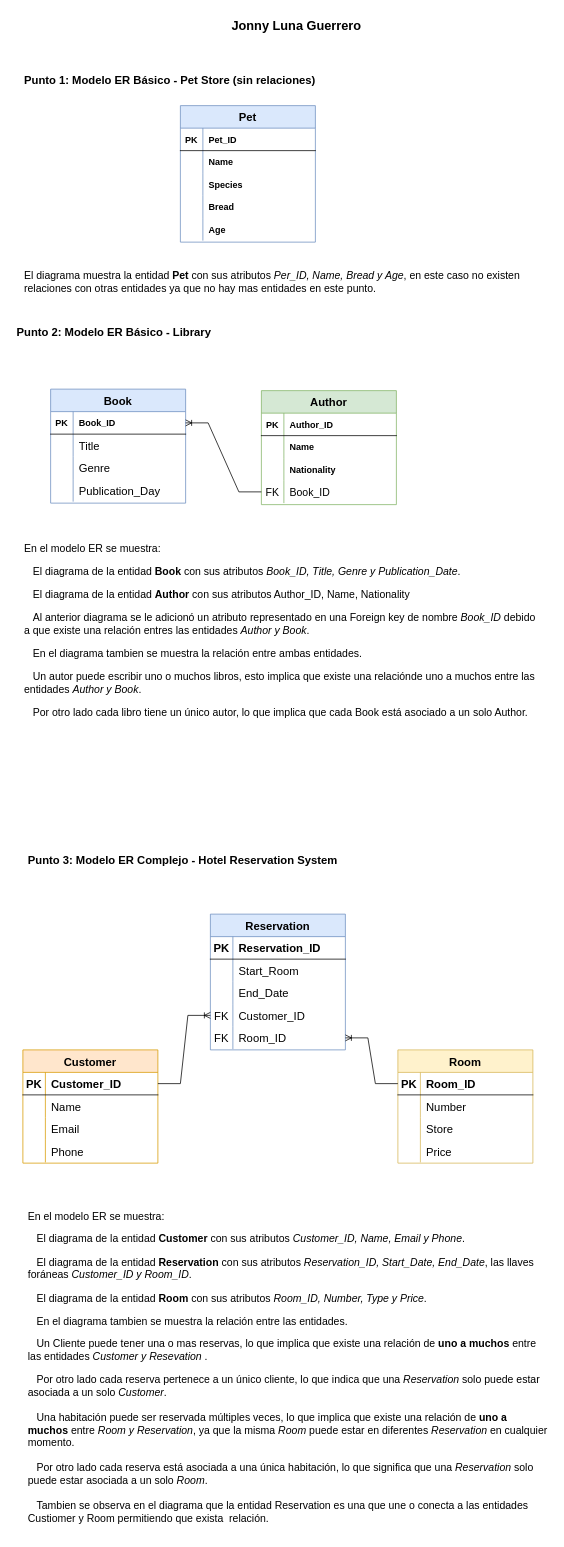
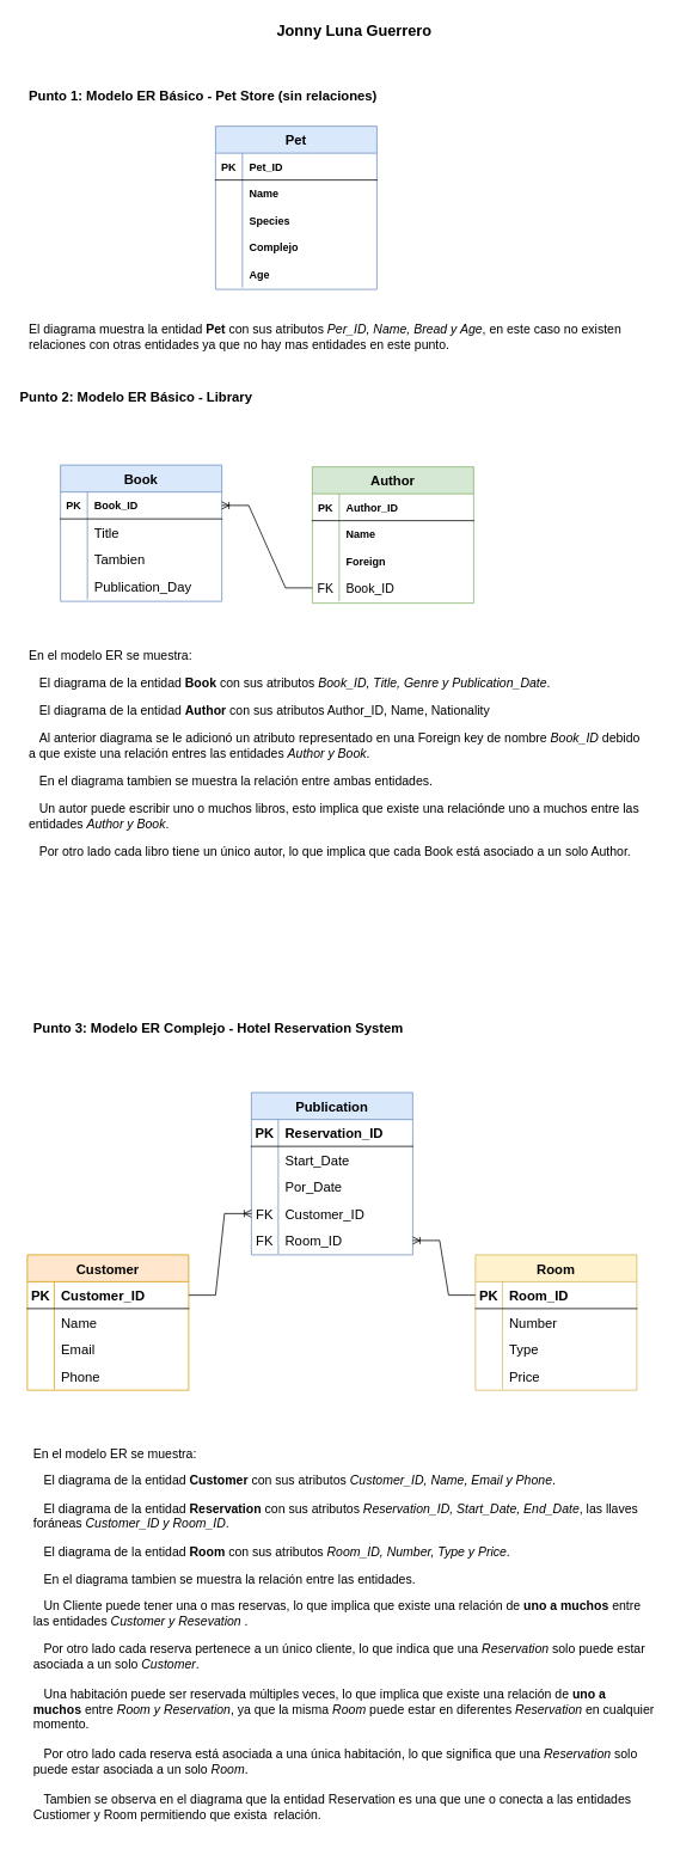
- <mxCell id="14" value="Bread" style="shape=partialRectangle;connectable=0;fillColor=none;top=0;left=0;bottom=0;right=0;align=left;spacingLeft=6;overflow=hidden;fontStyle=1" vertex="1" parent="12"><mxGeometry x="30" width="150" height="30" as="geometry"><mxRectangle width="150" height="30" as="alternateBounds" /></mxGeometry></mxCell>
+ <mxCell id="14" value="Complejo" style="shape=partialRectangle;connectable=0;fillColor=none;top=0;left=0;bottom=0;right=0;align=left;spacingLeft=6;overflow=hidden;fontStyle=1" vertex="1" parent="12"><mxGeometry x="30" width="150" height="30" as="geometry"><mxRectangle width="150" height="30" as="alternateBounds" /></mxGeometry></mxCell>
- <mxCell id="29" value="Genre" style="shape=partialRectangle;connectable=0;fillColor=none;top=0;left=0;bottom=0;right=0;align=left;spacingLeft=6;overflow=hidden;fontSize=15;" vertex="1" parent="27"><mxGeometry x="30" width="150" height="30" as="geometry"><mxRectangle width="150" height="30" as="alternateBounds" /></mxGeometry></mxCell>
+ <mxCell id="29" value="Tambien" style="shape=partialRectangle;connectable=0;fillColor=none;top=0;left=0;bottom=0;right=0;align=left;spacingLeft=6;overflow=hidden;fontSize=15;" vertex="1" parent="27"><mxGeometry x="30" width="150" height="30" as="geometry"><mxRectangle width="150" height="30" as="alternateBounds" /></mxGeometry></mxCell>
- <mxCell id="42" value="Nationality" style="shape=partialRectangle;connectable=0;fillColor=none;top=0;left=0;bottom=0;right=0;align=left;spacingLeft=6;overflow=hidden;fontSize=12;fontStyle=1" vertex="1" parent="40"><mxGeometry x="30" width="150" height="30" as="geometry"><mxRectangle width="150" height="30" as="alternateBounds" /></mxGeometry></mxCell>
+ <mxCell id="42" value="Foreign" style="shape=partialRectangle;connectable=0;fillColor=none;top=0;left=0;bottom=0;right=0;align=left;spacingLeft=6;overflow=hidden;fontSize=12;fontStyle=1" vertex="1" parent="40"><mxGeometry x="30" width="150" height="30" as="geometry"><mxRectangle width="150" height="30" as="alternateBounds" /></mxGeometry></mxCell>
- <mxCell id="74" value="Reservation" style="shape=table;startSize=30;container=1;collapsible=1;childLayout=tableLayout;fixedRows=1;rowLines=0;fontStyle=1;align=center;resizeLast=1;fontSize=15;fillColor=#dae8fc;strokeColor=#6c8ebf;" vertex="1" parent="1"><mxGeometry x="280" y="1218" width="180" height="181" as="geometry" /></mxCell>
+ <mxCell id="74" value="Publication" style="shape=table;startSize=30;container=1;collapsible=1;childLayout=tableLayout;fixedRows=1;rowLines=0;fontStyle=1;align=center;resizeLast=1;fontSize=15;fillColor=#dae8fc;strokeColor=#6c8ebf;" vertex="1" parent="1"><mxGeometry x="280" y="1218" width="180" height="181" as="geometry" /></mxCell>
- <mxCell id="80" value="Start_Room" style="shape=partialRectangle;connectable=0;fillColor=none;top=0;left=0;bottom=0;right=0;align=left;spacingLeft=6;overflow=hidden;fontSize=15;" vertex="1" parent="78"><mxGeometry x="30" width="150" height="30" as="geometry"><mxRectangle width="150" height="30" as="alternateBounds" /></mxGeometry></mxCell>
+ <mxCell id="80" value="Start_Date" style="shape=partialRectangle;connectable=0;fillColor=none;top=0;left=0;bottom=0;right=0;align=left;spacingLeft=6;overflow=hidden;fontSize=15;" vertex="1" parent="78"><mxGeometry x="30" width="150" height="30" as="geometry"><mxRectangle width="150" height="30" as="alternateBounds" /></mxGeometry></mxCell>
- <mxCell id="83" value="End_Date" style="shape=partialRectangle;connectable=0;fillColor=none;top=0;left=0;bottom=0;right=0;align=left;spacingLeft=6;overflow=hidden;fontSize=15;" vertex="1" parent="81"><mxGeometry x="30" width="150" height="30" as="geometry"><mxRectangle width="150" height="30" as="alternateBounds" /></mxGeometry></mxCell>
+ <mxCell id="83" value="Por_Date" style="shape=partialRectangle;connectable=0;fillColor=none;top=0;left=0;bottom=0;right=0;align=left;spacingLeft=6;overflow=hidden;fontSize=15;" vertex="1" parent="81"><mxGeometry x="30" width="150" height="30" as="geometry"><mxRectangle width="150" height="30" as="alternateBounds" /></mxGeometry></mxCell>
- <mxCell id="70" value="Store" style="shape=partialRectangle;connectable=0;fillColor=none;top=0;left=0;bottom=0;right=0;align=left;spacingLeft=6;overflow=hidden;fontSize=15;" vertex="1" parent="68"><mxGeometry x="30" width="150" height="30" as="geometry"><mxRectangle width="150" height="30" as="alternateBounds" /></mxGeometry></mxCell>
+ <mxCell id="70" value="Type" style="shape=partialRectangle;connectable=0;fillColor=none;top=0;left=0;bottom=0;right=0;align=left;spacingLeft=6;overflow=hidden;fontSize=15;" vertex="1" parent="68"><mxGeometry x="30" width="150" height="30" as="geometry"><mxRectangle width="150" height="30" as="alternateBounds" /></mxGeometry></mxCell>
